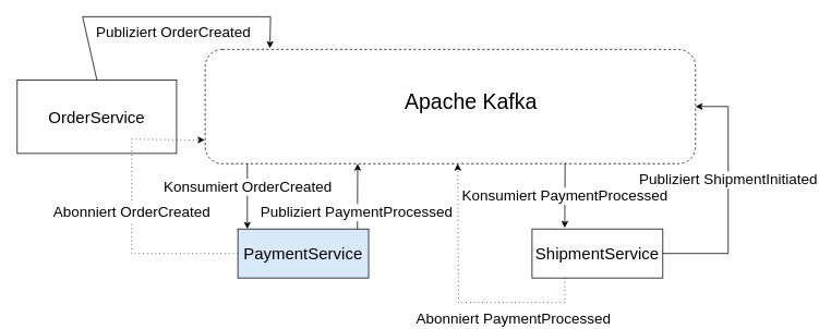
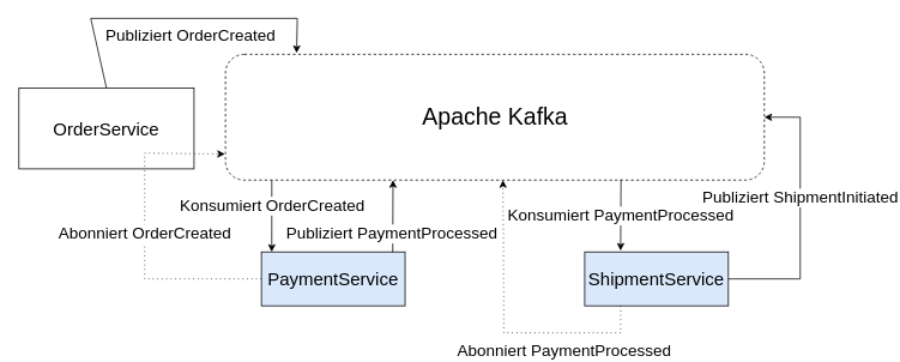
- <mxCell id="6" value="&lt;font style=&quot;font-size: 26px;&quot;&gt;Apache Kafka&lt;/font&gt;" style="text;html=1;align=center;verticalAlign=middle;whiteSpace=wrap;rounded=0;" parent="1" vertex="1"><mxGeometry x="492.5" y="92.5" width="165" height="65" as="geometry" /></mxCell>
+ <mxCell id="6" value="&lt;font style=&quot;font-size: 26px;&quot;&gt;Apache Kafka&lt;/font&gt;" style="text;html=1;align=center;verticalAlign=middle;whiteSpace=wrap;rounded=0;" parent="1" vertex="1"><mxGeometry x="467.5" y="97.5" width="165" height="65" as="geometry" /></mxCell>
- <mxCell id="3" value="&lt;font style=&quot;font-size: 20px;&quot;&gt;ShipmentService&lt;/font&gt;" style="rounded=0;whiteSpace=wrap;html=1;" parent="1" vertex="1"><mxGeometry x="650" y="280" width="160" height="60" as="geometry" /></mxCell>
+ <mxCell id="3" value="&lt;font style=&quot;font-size: 20px;&quot;&gt;ShipmentService&lt;/font&gt;" style="rounded=0;whiteSpace=wrap;html=1;fillColor=#dae8fc;" parent="1" vertex="1"><mxGeometry x="650" y="280" width="160" height="60" as="geometry" /></mxCell>
